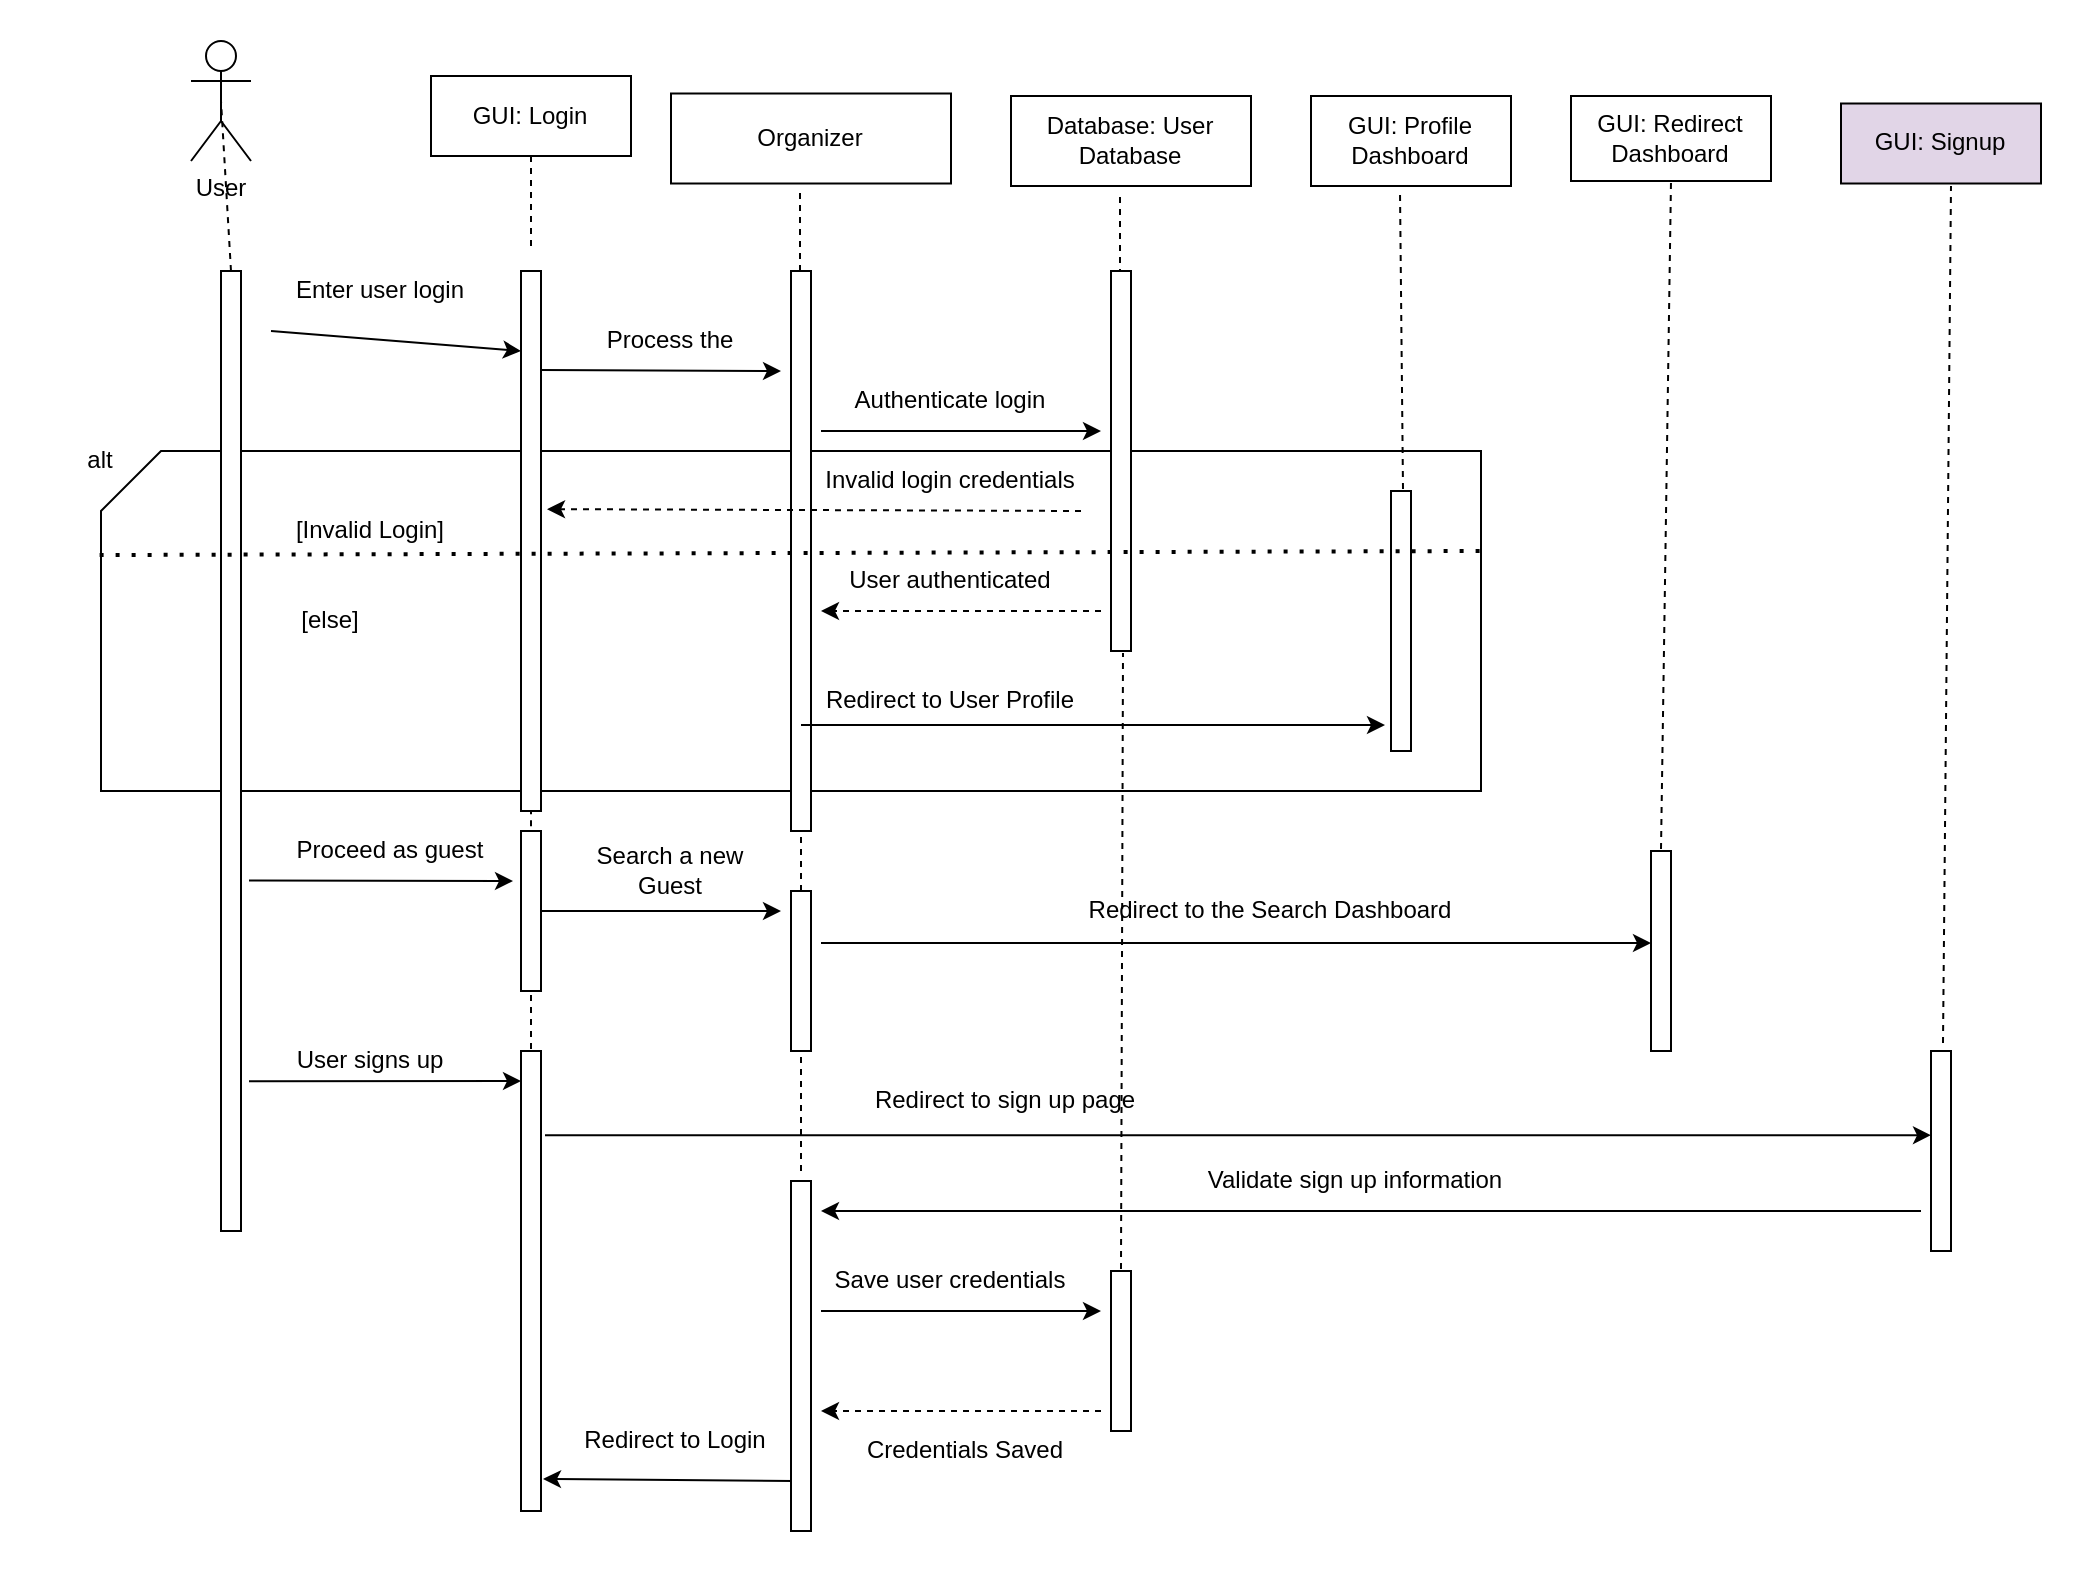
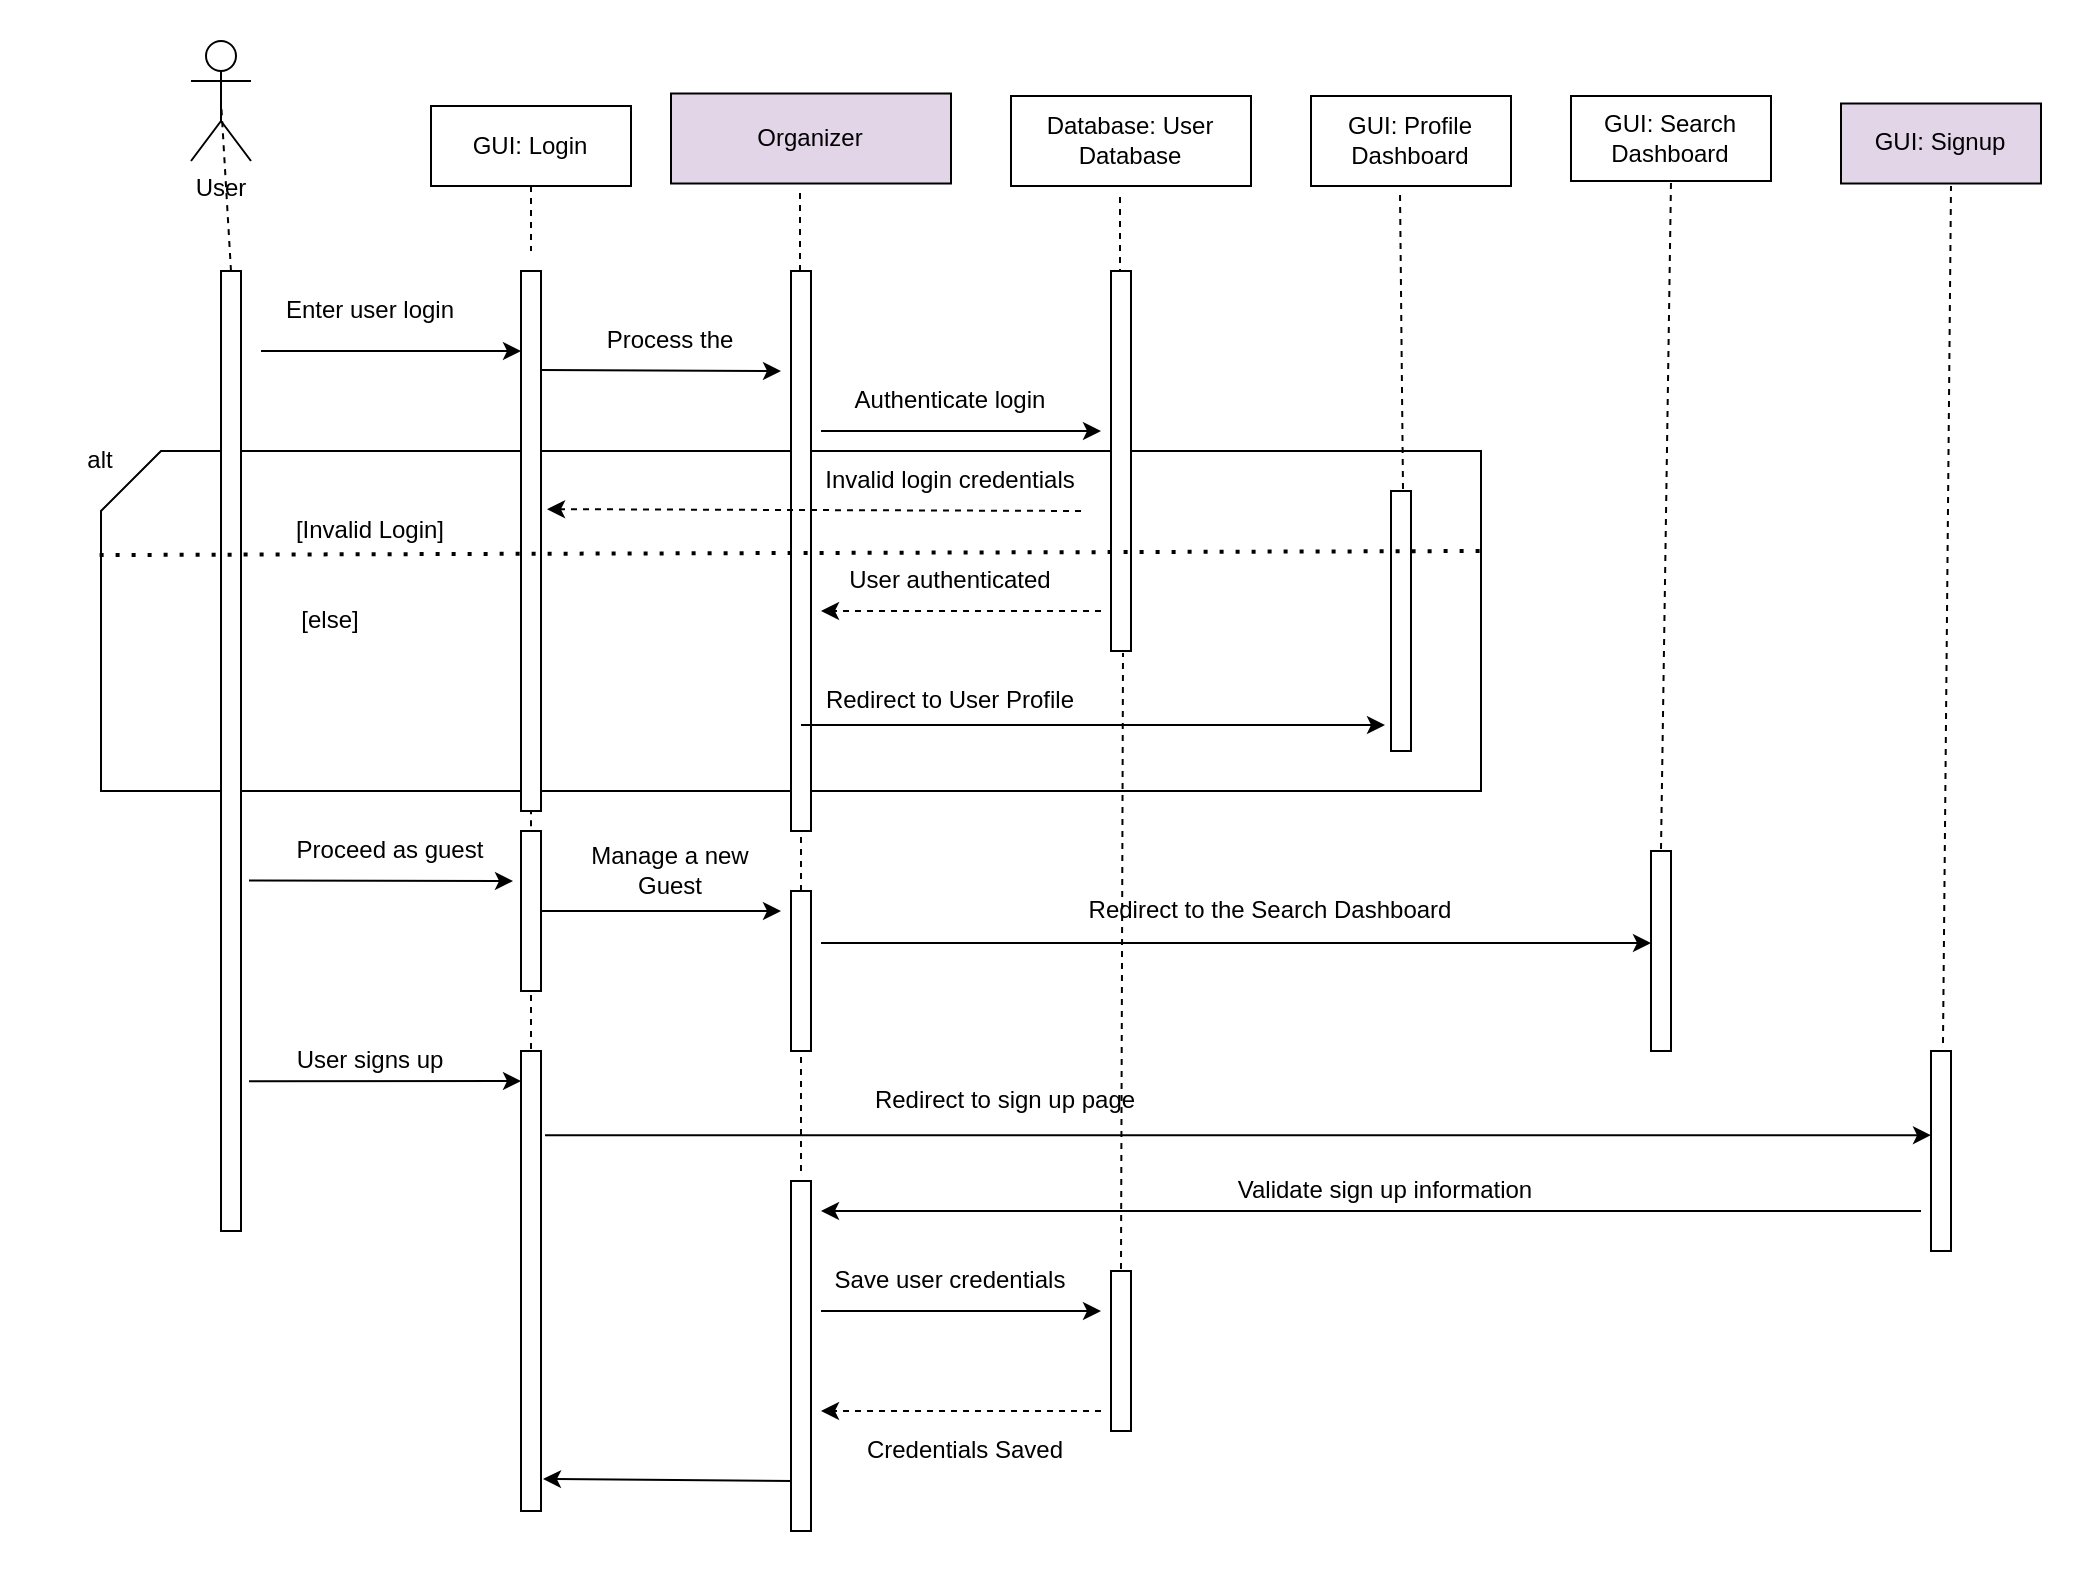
- <mxCell id="5" value="GUI: Login" style="rounded=0;whiteSpace=wrap;html=1;" parent="1" vertex="1"><mxGeometry x="215" y="37.5" width="100" height="40" as="geometry" /></mxCell>
+ <mxCell id="5" value="GUI: Login" style="rounded=0;whiteSpace=wrap;html=1;" parent="1" vertex="1"><mxGeometry x="215" y="52.5" width="100" height="40" as="geometry" /></mxCell>
- <mxCell id="7" value="Organizer" style="rounded=0;whiteSpace=wrap;html=1;" parent="1" vertex="1"><mxGeometry x="335" y="46.25" width="140" height="45" as="geometry" /></mxCell>
+ <mxCell id="7" value="Organizer" style="rounded=0;whiteSpace=wrap;html=1;fillColor=#e1d5e7;" parent="1" vertex="1"><mxGeometry x="335" y="46.25" width="140" height="45" as="geometry" /></mxCell>
- <mxCell id="9" value="GUI: Redirect Dashboard" style="rounded=0;whiteSpace=wrap;html=1;" parent="1" vertex="1"><mxGeometry x="785" y="47.5" width="100" height="42.5" as="geometry" /></mxCell>
+ <mxCell id="9" value="GUI: Search Dashboard" style="rounded=0;whiteSpace=wrap;html=1;" parent="1" vertex="1"><mxGeometry x="785" y="47.5" width="100" height="42.5" as="geometry" /></mxCell>
- <mxCell id="14" value="Enter user login" style="text;html=1;strokeColor=none;fillColor=none;align=center;verticalAlign=middle;whiteSpace=wrap;rounded=0;" parent="1" vertex="1"><mxGeometry x="135" y="125" width="110" height="40" as="geometry" /></mxCell>
+ <mxCell id="14" value="Enter user login" style="text;html=1;strokeColor=none;fillColor=none;align=center;verticalAlign=middle;whiteSpace=wrap;rounded=0;" parent="1" vertex="1"><mxGeometry x="130" y="135" width="110" height="40" as="geometry" /></mxCell>
- <mxCell id="39" value="Search a new Guest" style="text;html=1;strokeColor=none;fillColor=none;align=center;verticalAlign=middle;whiteSpace=wrap;rounded=0;" parent="1" vertex="1"><mxGeometry x="280" y="415" width="110" height="40" as="geometry" /></mxCell>
+ <mxCell id="39" value="Manage a new Guest" style="text;html=1;strokeColor=none;fillColor=none;align=center;verticalAlign=middle;whiteSpace=wrap;rounded=0;" parent="1" vertex="1"><mxGeometry x="280" y="415" width="110" height="40" as="geometry" /></mxCell>
- <mxCell id="51" value="Validate sign up information" style="text;html=1;strokeColor=none;fillColor=none;align=center;verticalAlign=middle;whiteSpace=wrap;rounded=0;" parent="1" vertex="1"><mxGeometry x="580" y="575" width="195" height="30" as="geometry" /></mxCell>
+ <mxCell id="51" value="Validate sign up information" style="text;html=1;strokeColor=none;fillColor=none;align=center;verticalAlign=middle;whiteSpace=wrap;rounded=0;" parent="1" vertex="1"><mxGeometry x="595" y="580" width="195" height="30" as="geometry" /></mxCell>
- <mxCell id="60" value="Redirect to Login" style="text;html=1;strokeColor=none;fillColor=none;align=center;verticalAlign=middle;whiteSpace=wrap;rounded=0;" parent="1" vertex="1"><mxGeometry x="285" y="705" width="105" height="30" as="geometry" /></mxCell>
